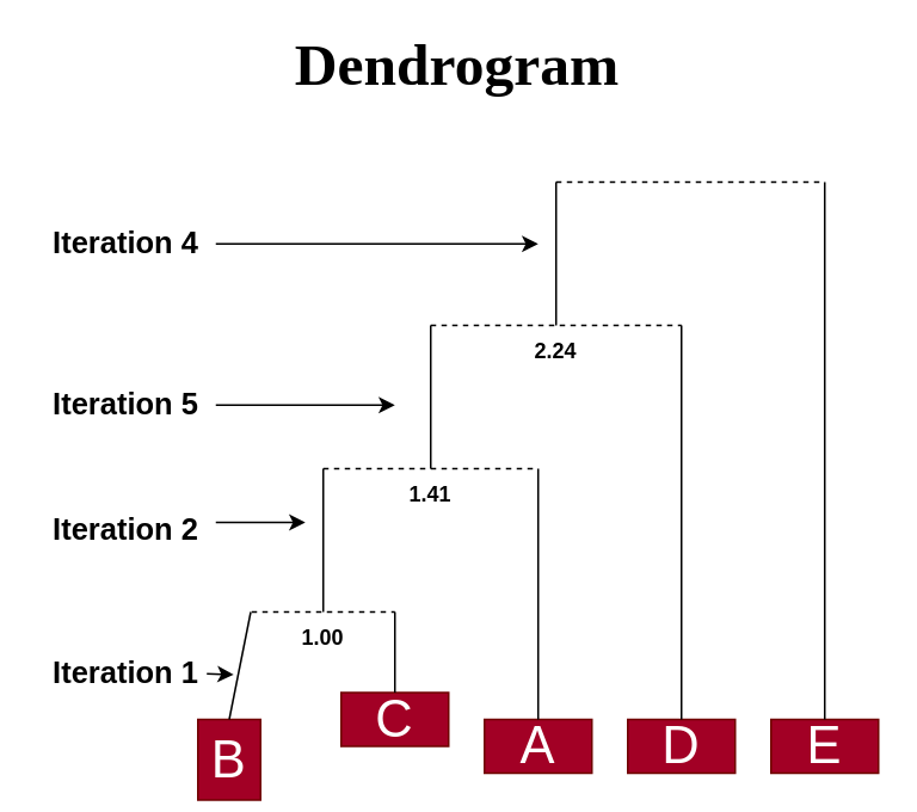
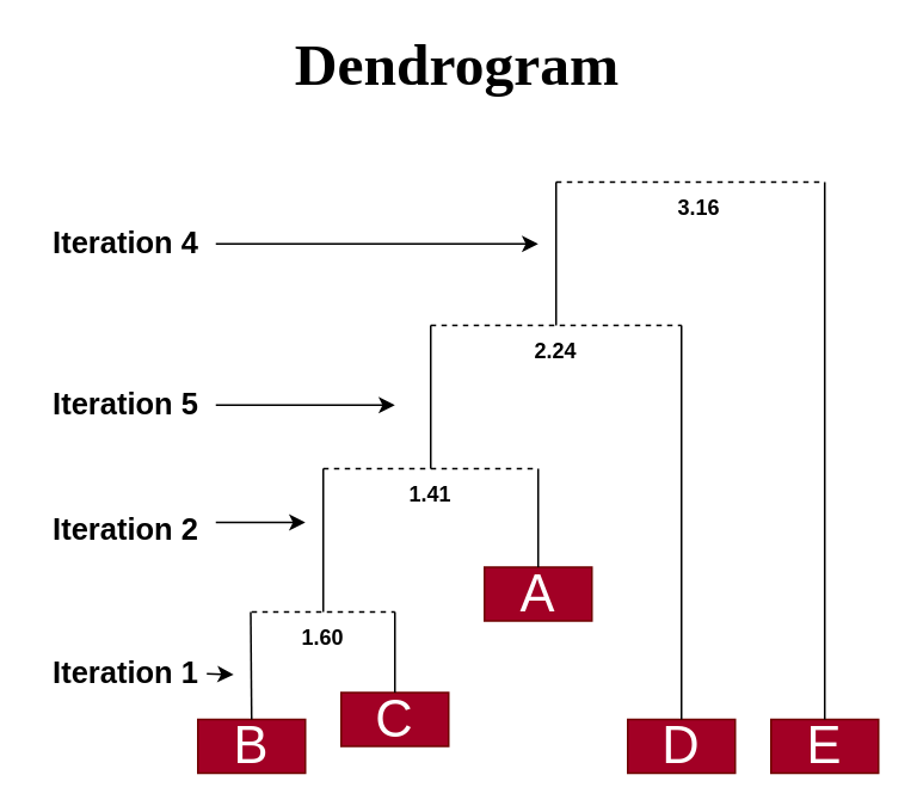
+ <mxCell id="22" value="3.16" style="text;strokeColor=none;align=center;fillColor=none;html=1;verticalAlign=middle;whiteSpace=wrap;rounded=0;fontStyle=1" vertex="1" parent="1"><mxGeometry x="360" y="100" width="60" height="30" as="geometry" /></mxCell>
- <mxCell id="19" value="1.00" style="text;strokeColor=none;align=center;fillColor=none;html=1;verticalAlign=middle;whiteSpace=wrap;rounded=0;fontStyle=1" vertex="1" parent="1"><mxGeometry x="150" y="340" width="60" height="30" as="geometry" /></mxCell>
+ <mxCell id="19" value="1.60" style="text;strokeColor=none;align=center;fillColor=none;html=1;verticalAlign=middle;whiteSpace=wrap;rounded=0;fontStyle=1" vertex="1" parent="1"><mxGeometry x="150" y="340" width="60" height="30" as="geometry" /></mxCell>
- <mxCell id="8" value="&lt;span style=&quot;font-size: 29px;&quot;&gt;A&lt;/span&gt;" style="text;strokeColor=#6F0000;align=center;fillColor=#a20025;html=1;verticalAlign=middle;whiteSpace=wrap;rounded=0;fontColor=#ffffff;" vertex="1" parent="1"><mxGeometry x="270" y="400" width="60" height="30" as="geometry" /></mxCell>
+ <mxCell id="8" value="&lt;span style=&quot;font-size: 29px;&quot;&gt;A&lt;/span&gt;" style="text;strokeColor=#6F0000;align=center;fillColor=#a20025;html=1;verticalAlign=middle;whiteSpace=wrap;rounded=0;fontColor=#ffffff;" vertex="1" parent="1"><mxGeometry x="270" y="315" width="60" height="30" as="geometry" /></mxCell>
- <mxCell id="2" value="&lt;font style=&quot;font-size: 29px;&quot;&gt;B&lt;/font&gt;" style="text;strokeColor=#6F0000;align=center;fillColor=#a20025;html=1;verticalAlign=middle;whiteSpace=wrap;rounded=0;fontColor=#ffffff;" vertex="1" parent="1"><mxGeometry x="110" y="400" width="35" height="45" as="geometry" /></mxCell>
+ <mxCell id="2" value="&lt;font style=&quot;font-size: 29px;&quot;&gt;B&lt;/font&gt;" style="text;strokeColor=#6F0000;align=center;fillColor=#a20025;html=1;verticalAlign=middle;whiteSpace=wrap;rounded=0;fontColor=#ffffff;" vertex="1" parent="1"><mxGeometry x="110" y="400" width="60" height="30" as="geometry" /></mxCell>
